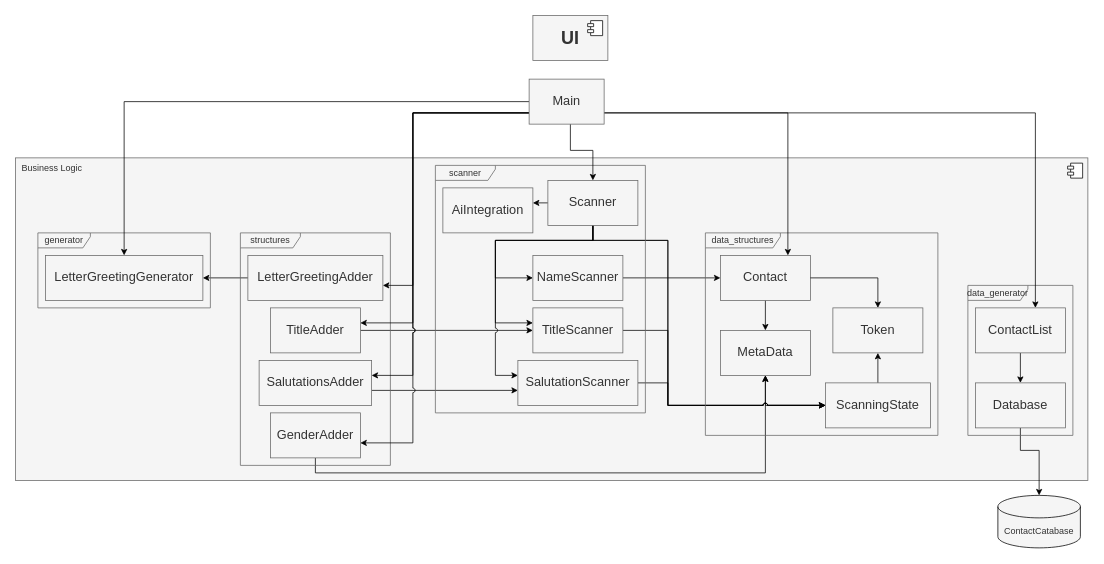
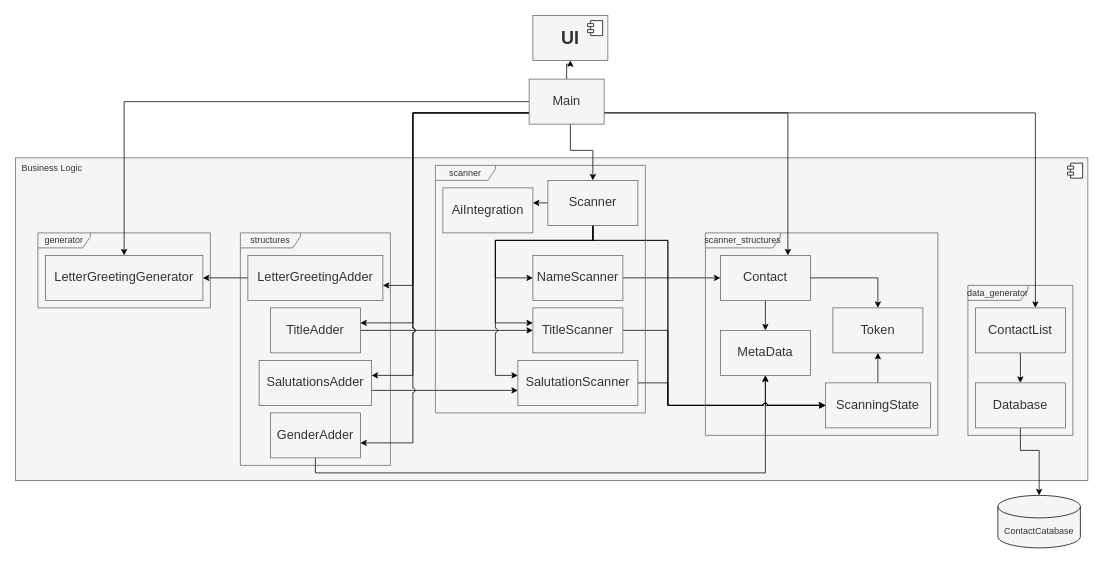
+ <mxCell id="53" style="edgeStyle=orthogonalEdgeStyle;rounded=0;orthogonalLoop=1;jettySize=auto;html=1;labelBackgroundColor=none;fontColor=none;noLabel=1;strokeColor=#000000;jumpStyle=arc;" parent="1" source="54" target="55" edge="1"><mxGeometry relative="1" as="geometry" /></mxCell>
- <mxCell id="43" value="data_structures" style="shape=umlFrame;whiteSpace=wrap;html=1;pointerEvents=0;fillColor=#f5f5f5;fontColor=#333333;strokeColor=#666666;width=100;height=20;" parent="1" vertex="1"><mxGeometry x="940" y="310" width="310" height="270" as="geometry" /></mxCell>
+ <mxCell id="43" value="scanner_structures" style="shape=umlFrame;whiteSpace=wrap;html=1;pointerEvents=0;fillColor=#f5f5f5;fontColor=#333333;strokeColor=#666666;width=100;height=20;" parent="1" vertex="1"><mxGeometry x="940" y="310" width="310" height="270" as="geometry" /></mxCell>
